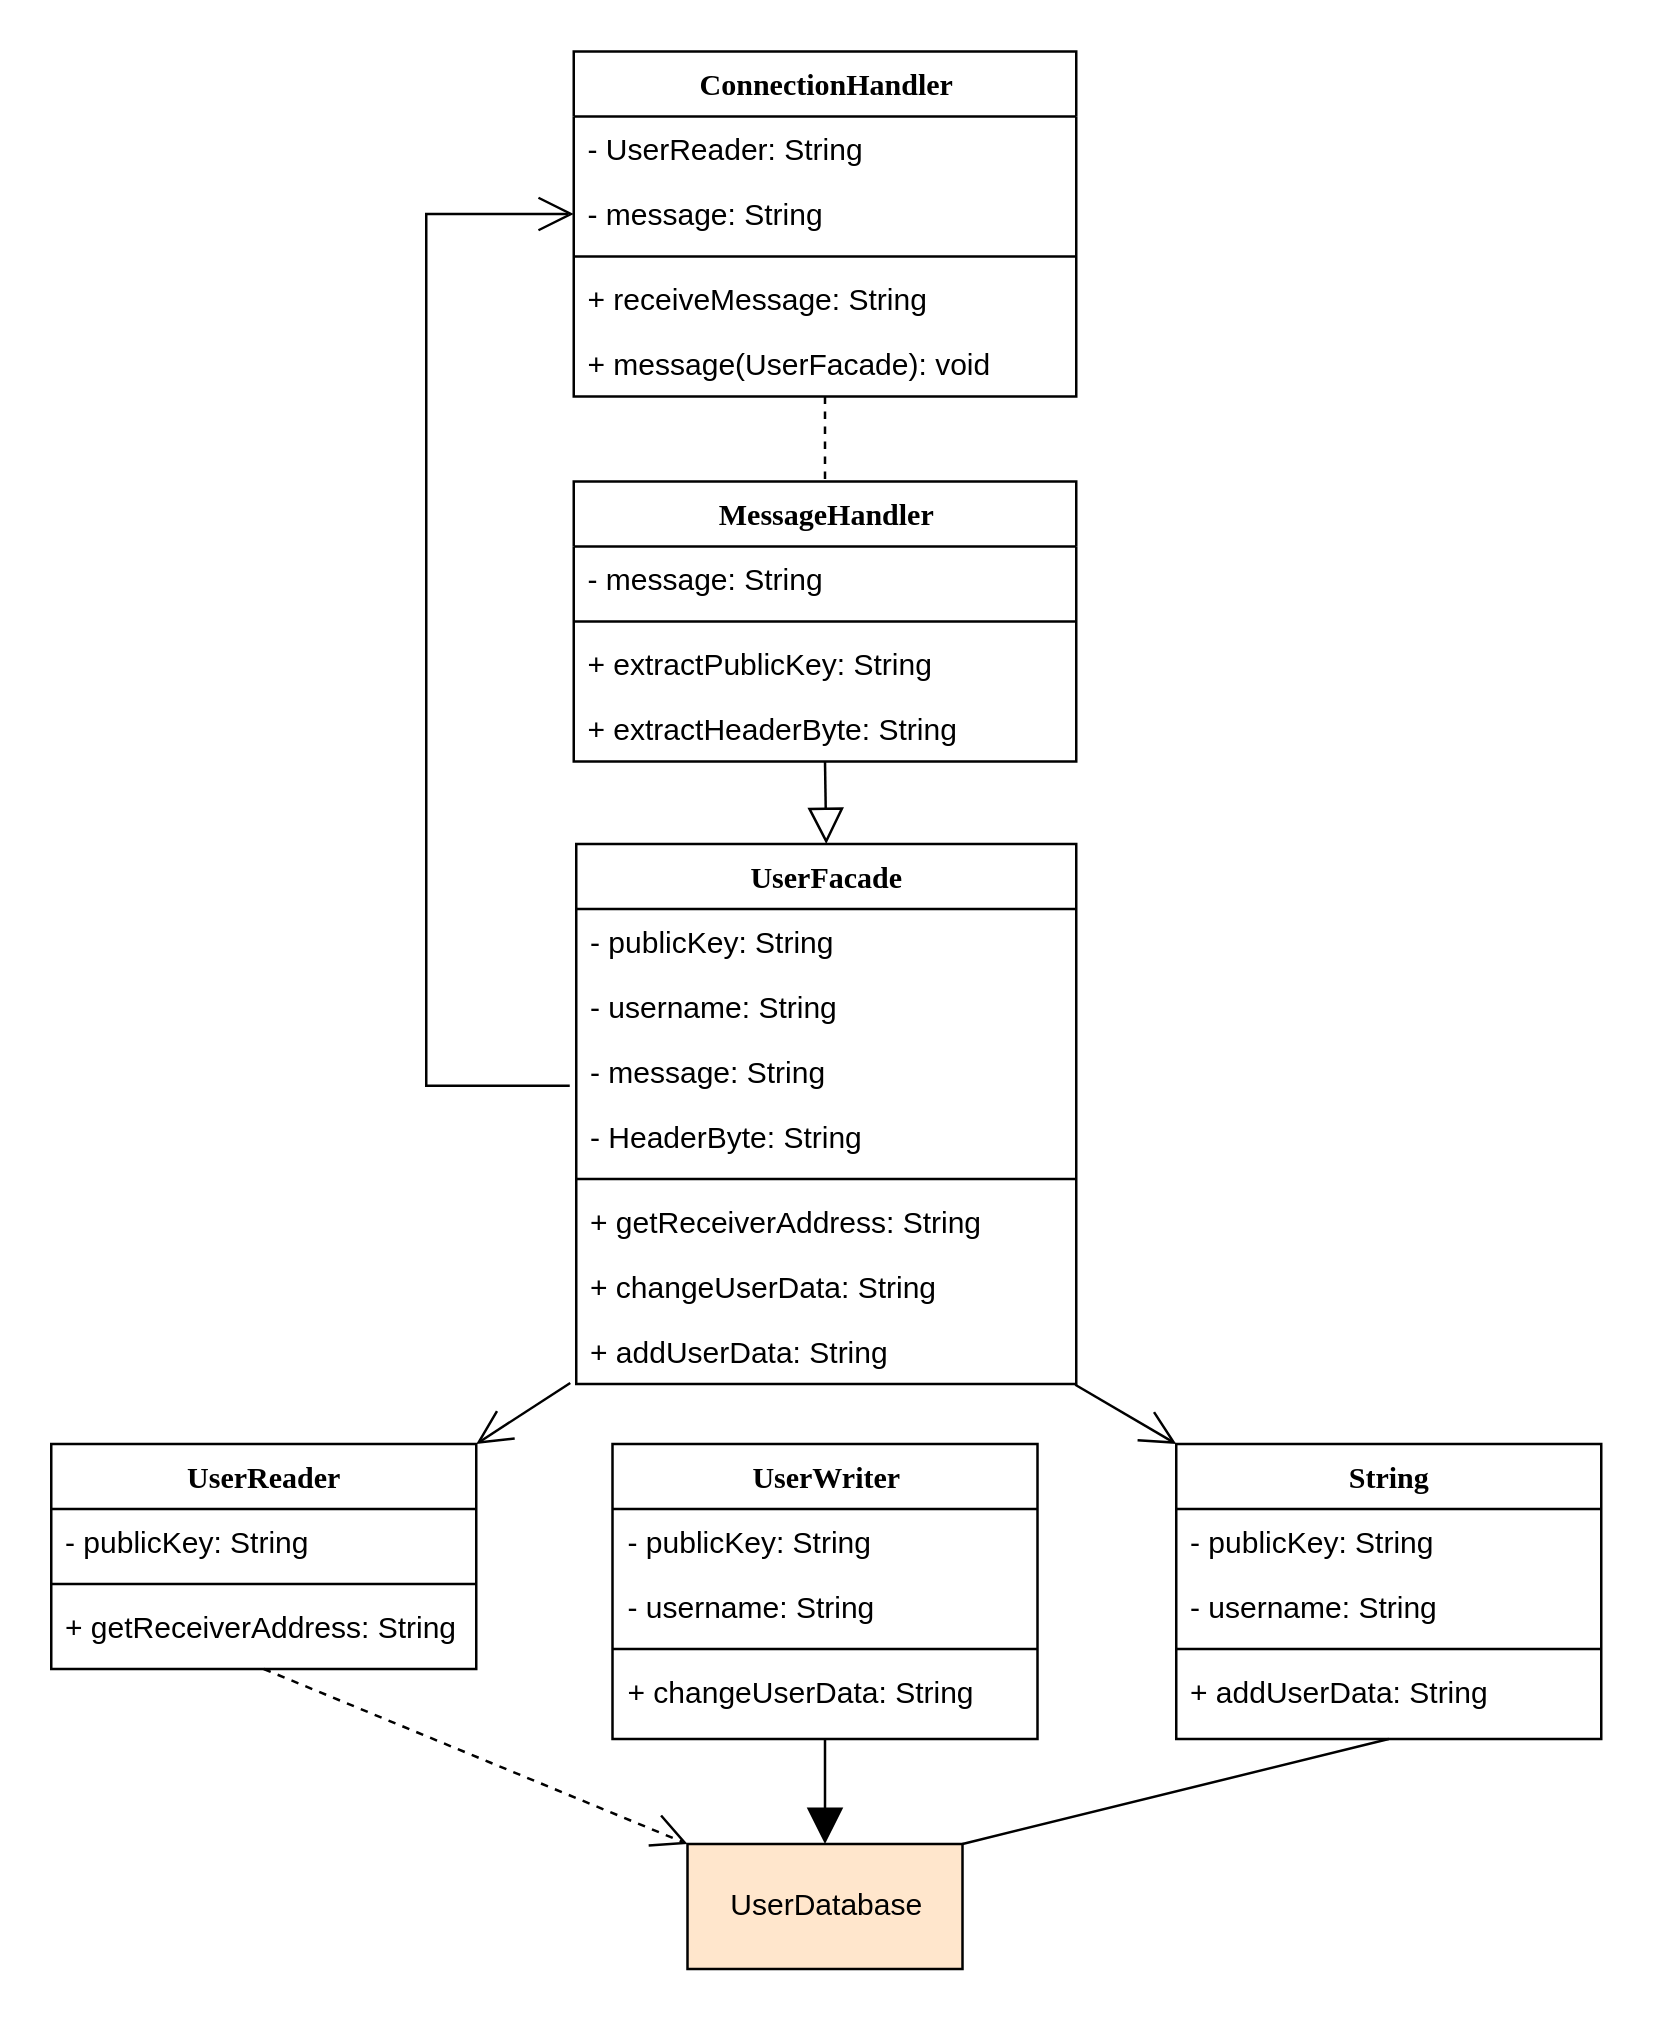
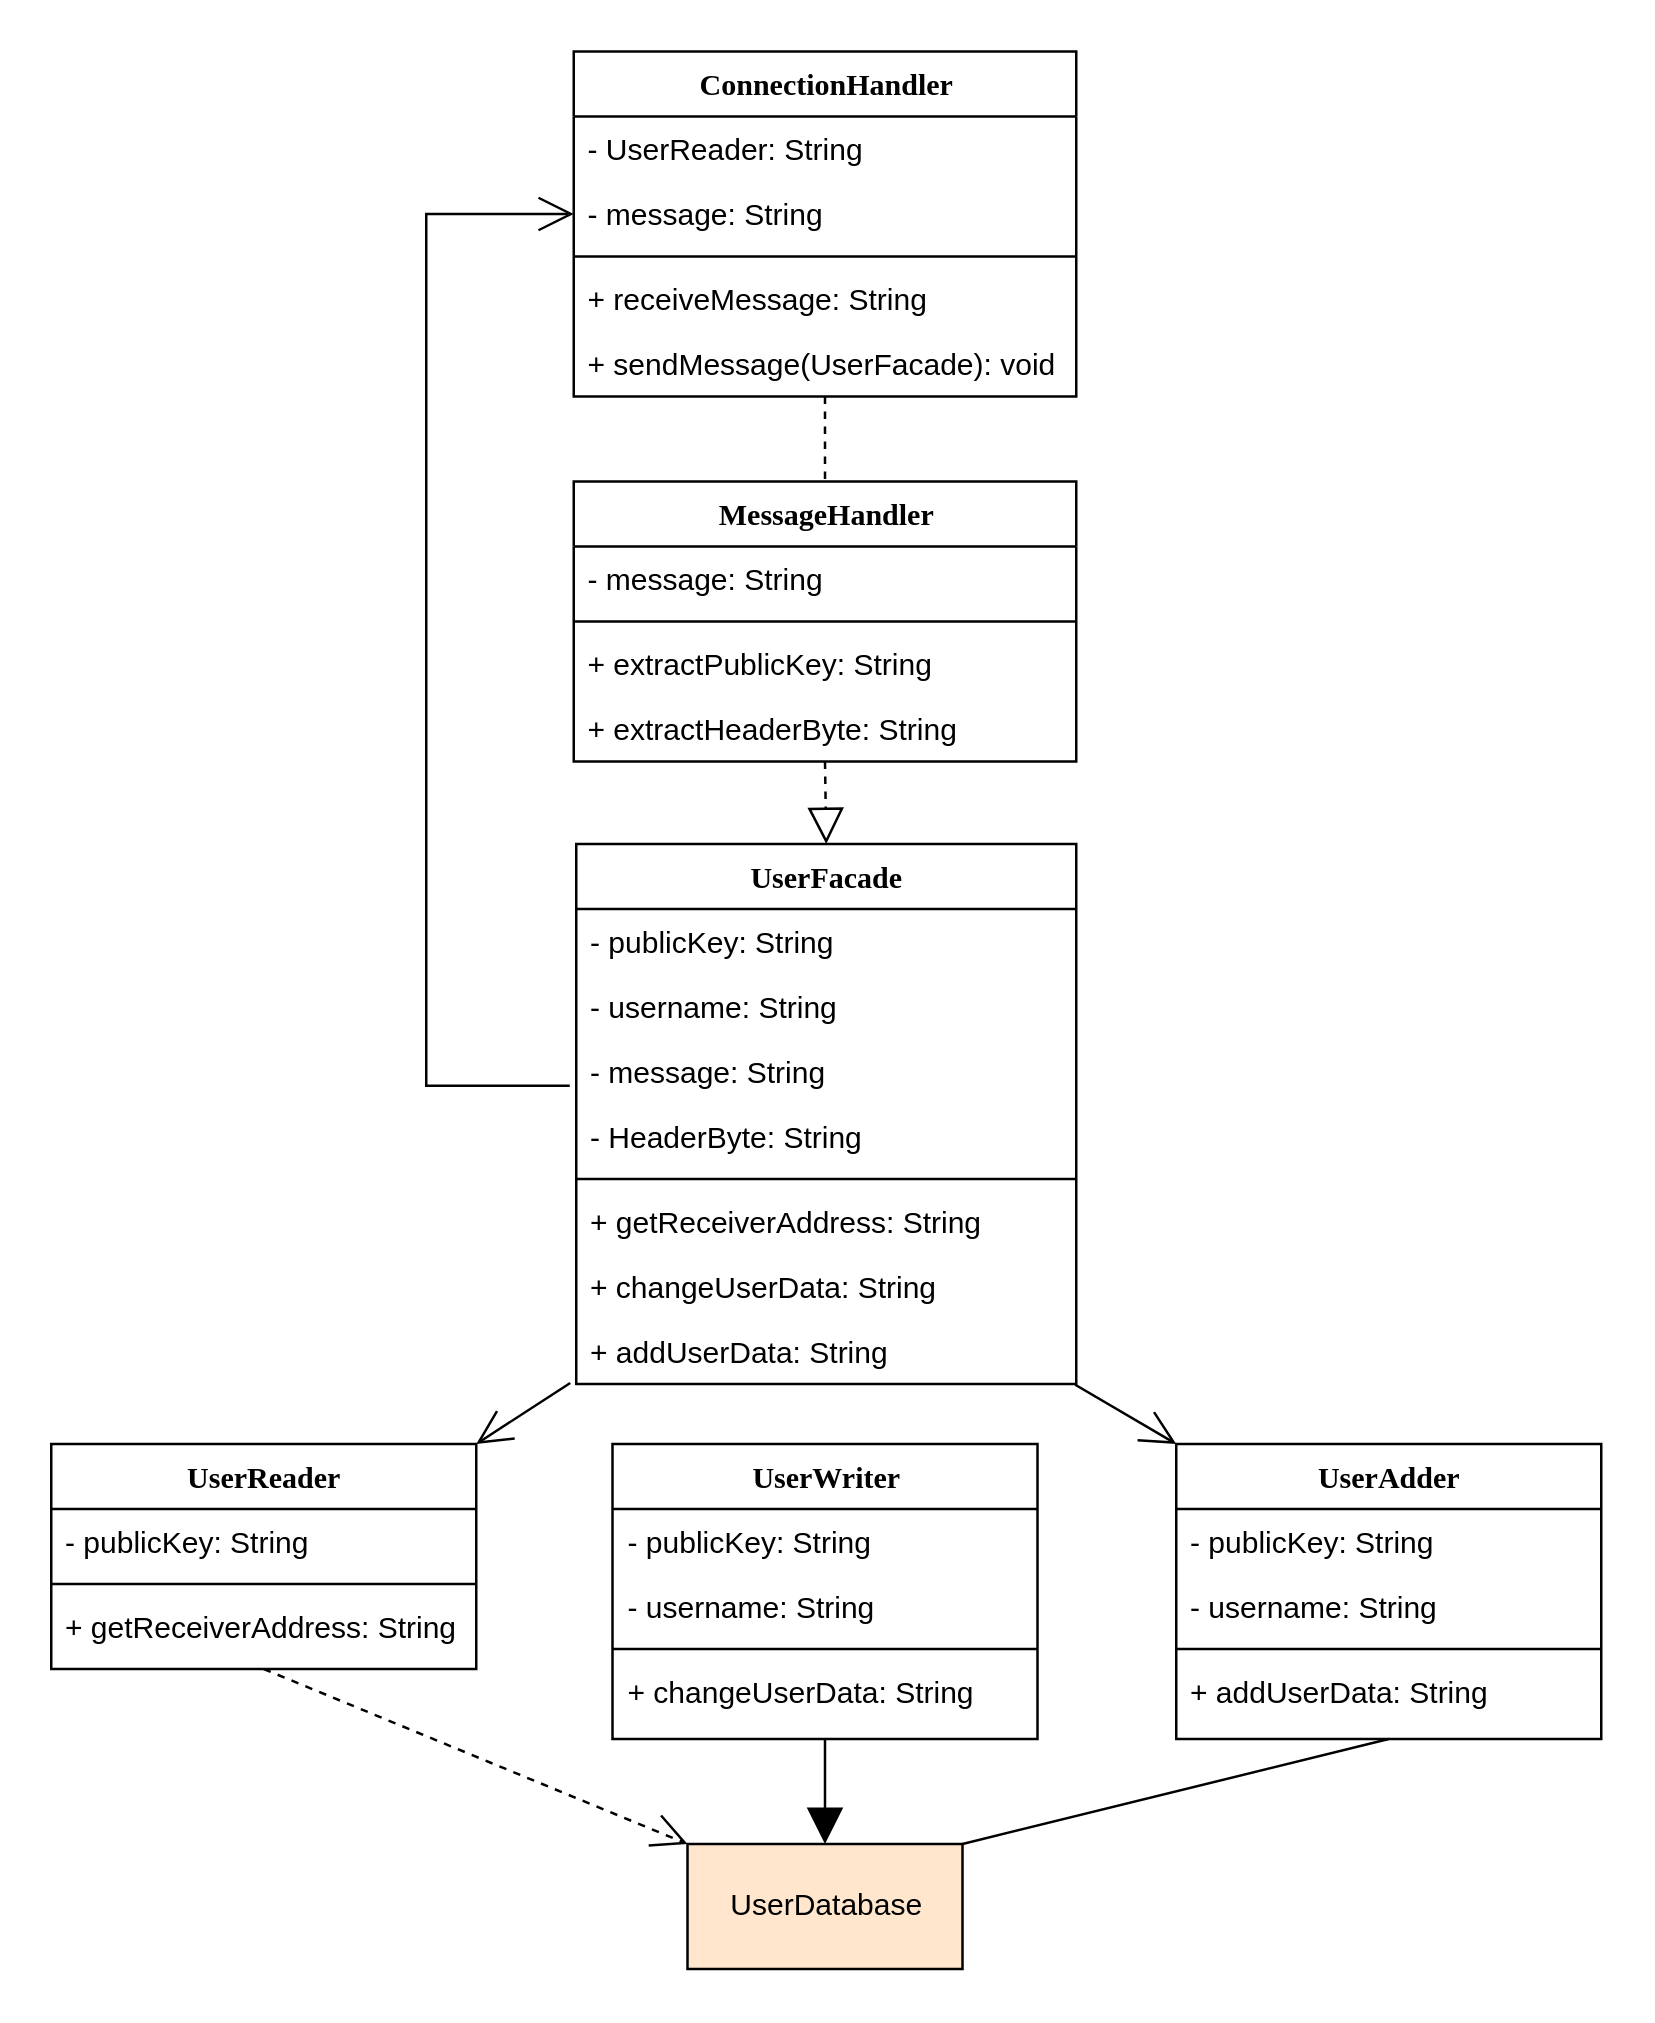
- <mxCell id="7" value="+ message(UserFacade): void" style="text;strokeColor=none;fillColor=none;align=left;verticalAlign=top;spacingLeft=4;spacingRight=4;overflow=hidden;rotatable=0;points=[[0,0.5],[1,0.5]];portConstraint=eastwest;" vertex="1" parent="2"><mxGeometry y="112" width="201" height="26" as="geometry" /></mxCell>
+ <mxCell id="7" value="+ sendMessage(UserFacade): void" style="text;strokeColor=none;fillColor=none;align=left;verticalAlign=top;spacingLeft=4;spacingRight=4;overflow=hidden;rotatable=0;points=[[0,0.5],[1,0.5]];portConstraint=eastwest;" vertex="1" parent="2"><mxGeometry y="112" width="201" height="26" as="geometry" /></mxCell>
- <mxCell id="37" value="" style="endArrow=block;dashed=0;endFill=0;endSize=12;html=1;rounded=0;exitX=0.5;exitY=1;exitDx=0;exitDy=0;entryX=0.5;entryY=0;entryDx=0;entryDy=0;" edge="1" parent="1" source="8" target="13"><mxGeometry width="160" relative="1" as="geometry"><mxPoint x="179" y="438" as="sourcePoint" /><mxPoint x="349" y="337" as="targetPoint" /></mxGeometry></mxCell>
+ <mxCell id="37" value="" style="endArrow=block;dashed=1;endFill=0;endSize=12;html=1;rounded=0;exitX=0.5;exitY=1;exitDx=0;exitDy=0;entryX=0.5;entryY=0;entryDx=0;entryDy=0;" edge="1" parent="1" source="8" target="13"><mxGeometry width="160" relative="1" as="geometry"><mxPoint x="179" y="438" as="sourcePoint" /><mxPoint x="349" y="337" as="targetPoint" /></mxGeometry></mxCell>
- <mxCell id="22" value="String" style="swimlane;html=1;fontStyle=1;align=center;verticalAlign=top;childLayout=stackLayout;horizontal=1;startSize=26;horizontalStack=0;resizeParent=1;resizeLast=0;collapsible=1;marginBottom=0;swimlaneFillColor=#ffffff;rounded=0;shadow=0;comic=0;labelBackgroundColor=none;strokeWidth=1;fillColor=none;fontFamily=Verdana;fontSize=12" vertex="1" parent="1"><mxGeometry x="470" y="577" width="170" height="118" as="geometry" /></mxCell>
+ <mxCell id="22" value="UserAdder" style="swimlane;html=1;fontStyle=1;align=center;verticalAlign=top;childLayout=stackLayout;horizontal=1;startSize=26;horizontalStack=0;resizeParent=1;resizeLast=0;collapsible=1;marginBottom=0;swimlaneFillColor=#ffffff;rounded=0;shadow=0;comic=0;labelBackgroundColor=none;strokeWidth=1;fillColor=none;fontFamily=Verdana;fontSize=12" vertex="1" parent="1"><mxGeometry x="470" y="577" width="170" height="118" as="geometry" /></mxCell>
